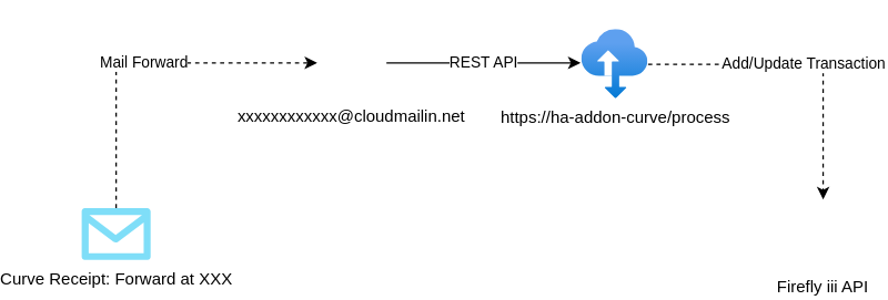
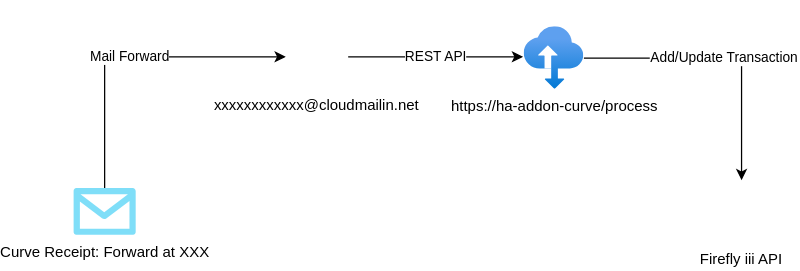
- <mxCell id="6" value="Add/Update Transaction&lt;br&gt;" style="edgeStyle=orthogonalEdgeStyle;rounded=0;orthogonalLoop=1;jettySize=auto;html=1;entryX=0.5;entryY=0;entryDx=0;entryDy=0;dashed=1;" edge="1" parent="1" source="7" target="5"><mxGeometry relative="1" as="geometry" /></mxCell>
+ <mxCell id="6" value="Add/Update Transaction&lt;br&gt;" style="edgeStyle=orthogonalEdgeStyle;rounded=0;orthogonalLoop=1;jettySize=auto;html=1;entryX=0.5;entryY=0;entryDx=0;entryDy=0;" edge="1" parent="1" source="7" target="5"><mxGeometry relative="1" as="geometry" /></mxCell>
- <mxCell id="2" value="Mail Forward&lt;br&gt;" style="edgeStyle=orthogonalEdgeStyle;rounded=0;orthogonalLoop=1;jettySize=auto;html=1;exitX=0.5;exitY=0;exitDx=0;exitDy=0;exitPerimeter=0;entryX=0;entryY=0.5;entryDx=0;entryDy=0;dashed=1;" edge="1" parent="1" source="3" target="4"><mxGeometry relative="1" as="geometry" /></mxCell>
+ <mxCell id="2" value="Mail Forward&lt;br&gt;" style="edgeStyle=orthogonalEdgeStyle;rounded=0;orthogonalLoop=1;jettySize=auto;html=1;exitX=0.5;exitY=0;exitDx=0;exitDy=0;exitPerimeter=0;entryX=0;entryY=0.5;entryDx=0;entryDy=0;" edge="1" parent="1" source="3" target="4"><mxGeometry relative="1" as="geometry" /></mxCell>
